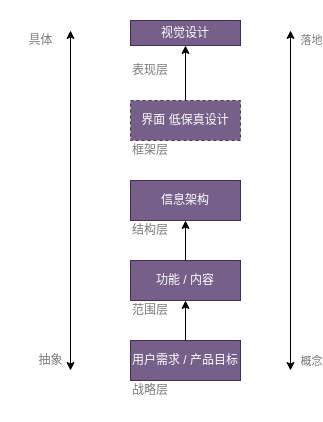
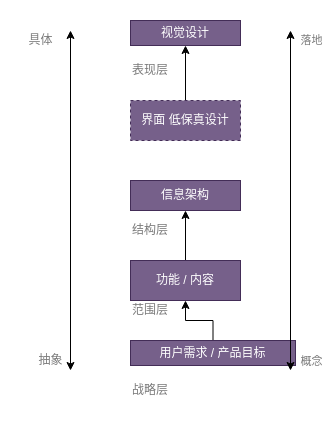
- <mxCell id="14" value="框架层" style="text;html=1;align=left;verticalAlign=middle;resizable=0;points=[];autosize=1;strokeColor=none;fontColor=#7A7A7A;" vertex="1" parent="1"><mxGeometry x="130" y="140" width="50" height="20" as="geometry" /></mxCell>
- <mxCell id="5" value="信息架构" style="rounded=0;whiteSpace=wrap;html=1;fillColor=#76608a;strokeColor=#432D57;fontColor=#ffffff;" vertex="1" parent="1"><mxGeometry x="130" y="180" width="110" height="40" as="geometry" /></mxCell>
+ <mxCell id="5" value="信息架构" style="rounded=0;whiteSpace=wrap;html=1;fillColor=#76608a;strokeColor=#432D57;fontColor=#ffffff;" vertex="1" parent="1"><mxGeometry x="130" y="180" width="110" height="30" as="geometry" /></mxCell>
- <mxCell id="9" value="用户需求 / 产品目标" style="rounded=0;whiteSpace=wrap;html=1;fillColor=#76608a;strokeColor=#432D57;fontColor=#ffffff;" vertex="1" parent="1"><mxGeometry x="130" y="340" width="110" height="40" as="geometry" /></mxCell>
+ <mxCell id="9" value="用户需求 / 产品目标" style="rounded=0;whiteSpace=wrap;html=1;fillColor=#76608a;strokeColor=#432D57;fontColor=#ffffff;" vertex="1" parent="1"><mxGeometry x="130" y="340" width="165" height="25" as="geometry" /></mxCell>
